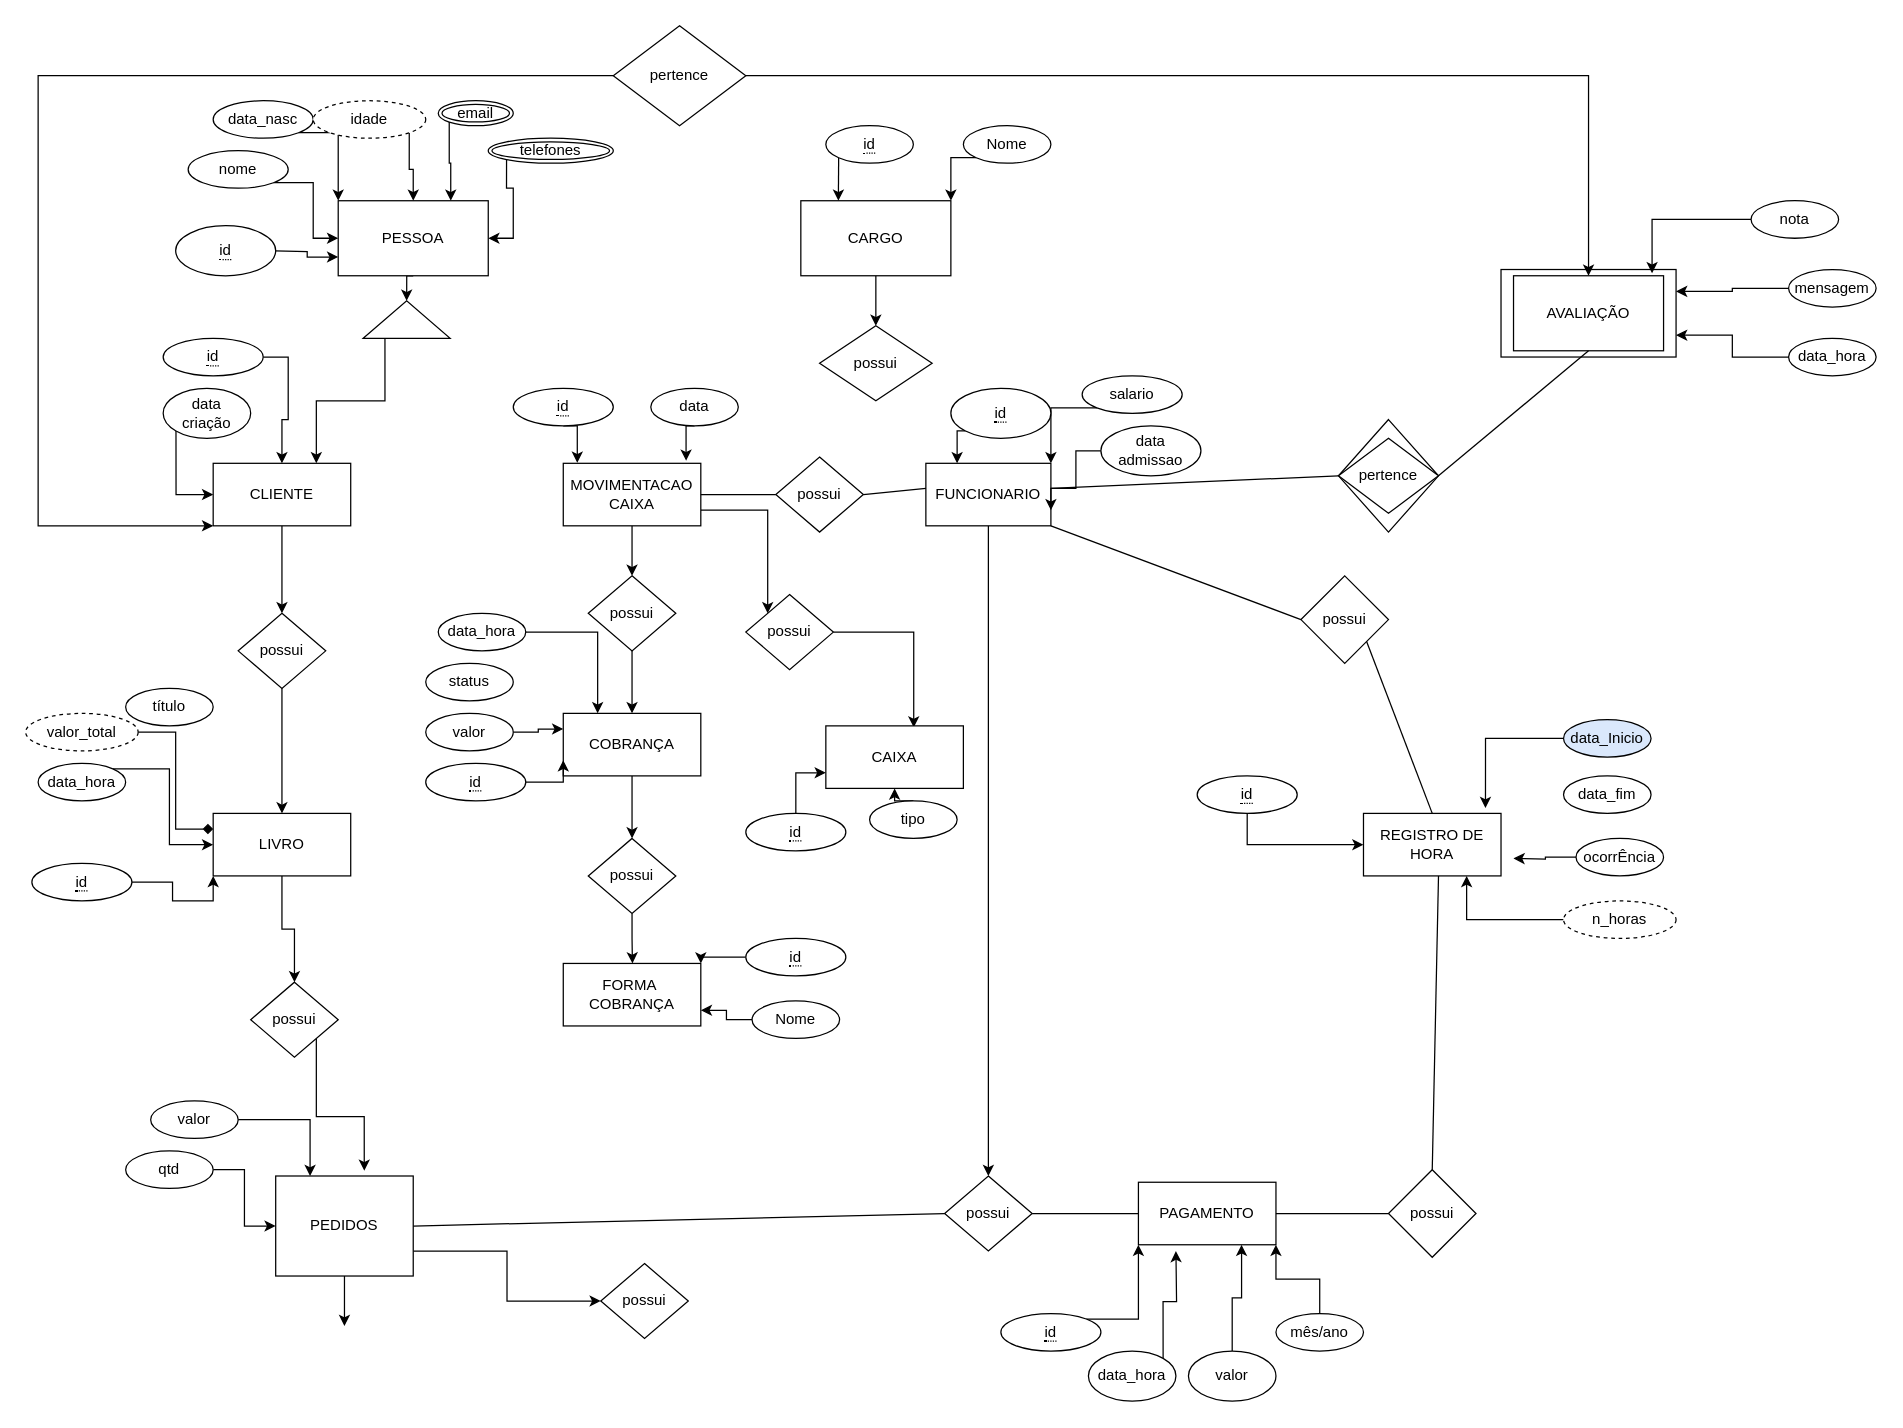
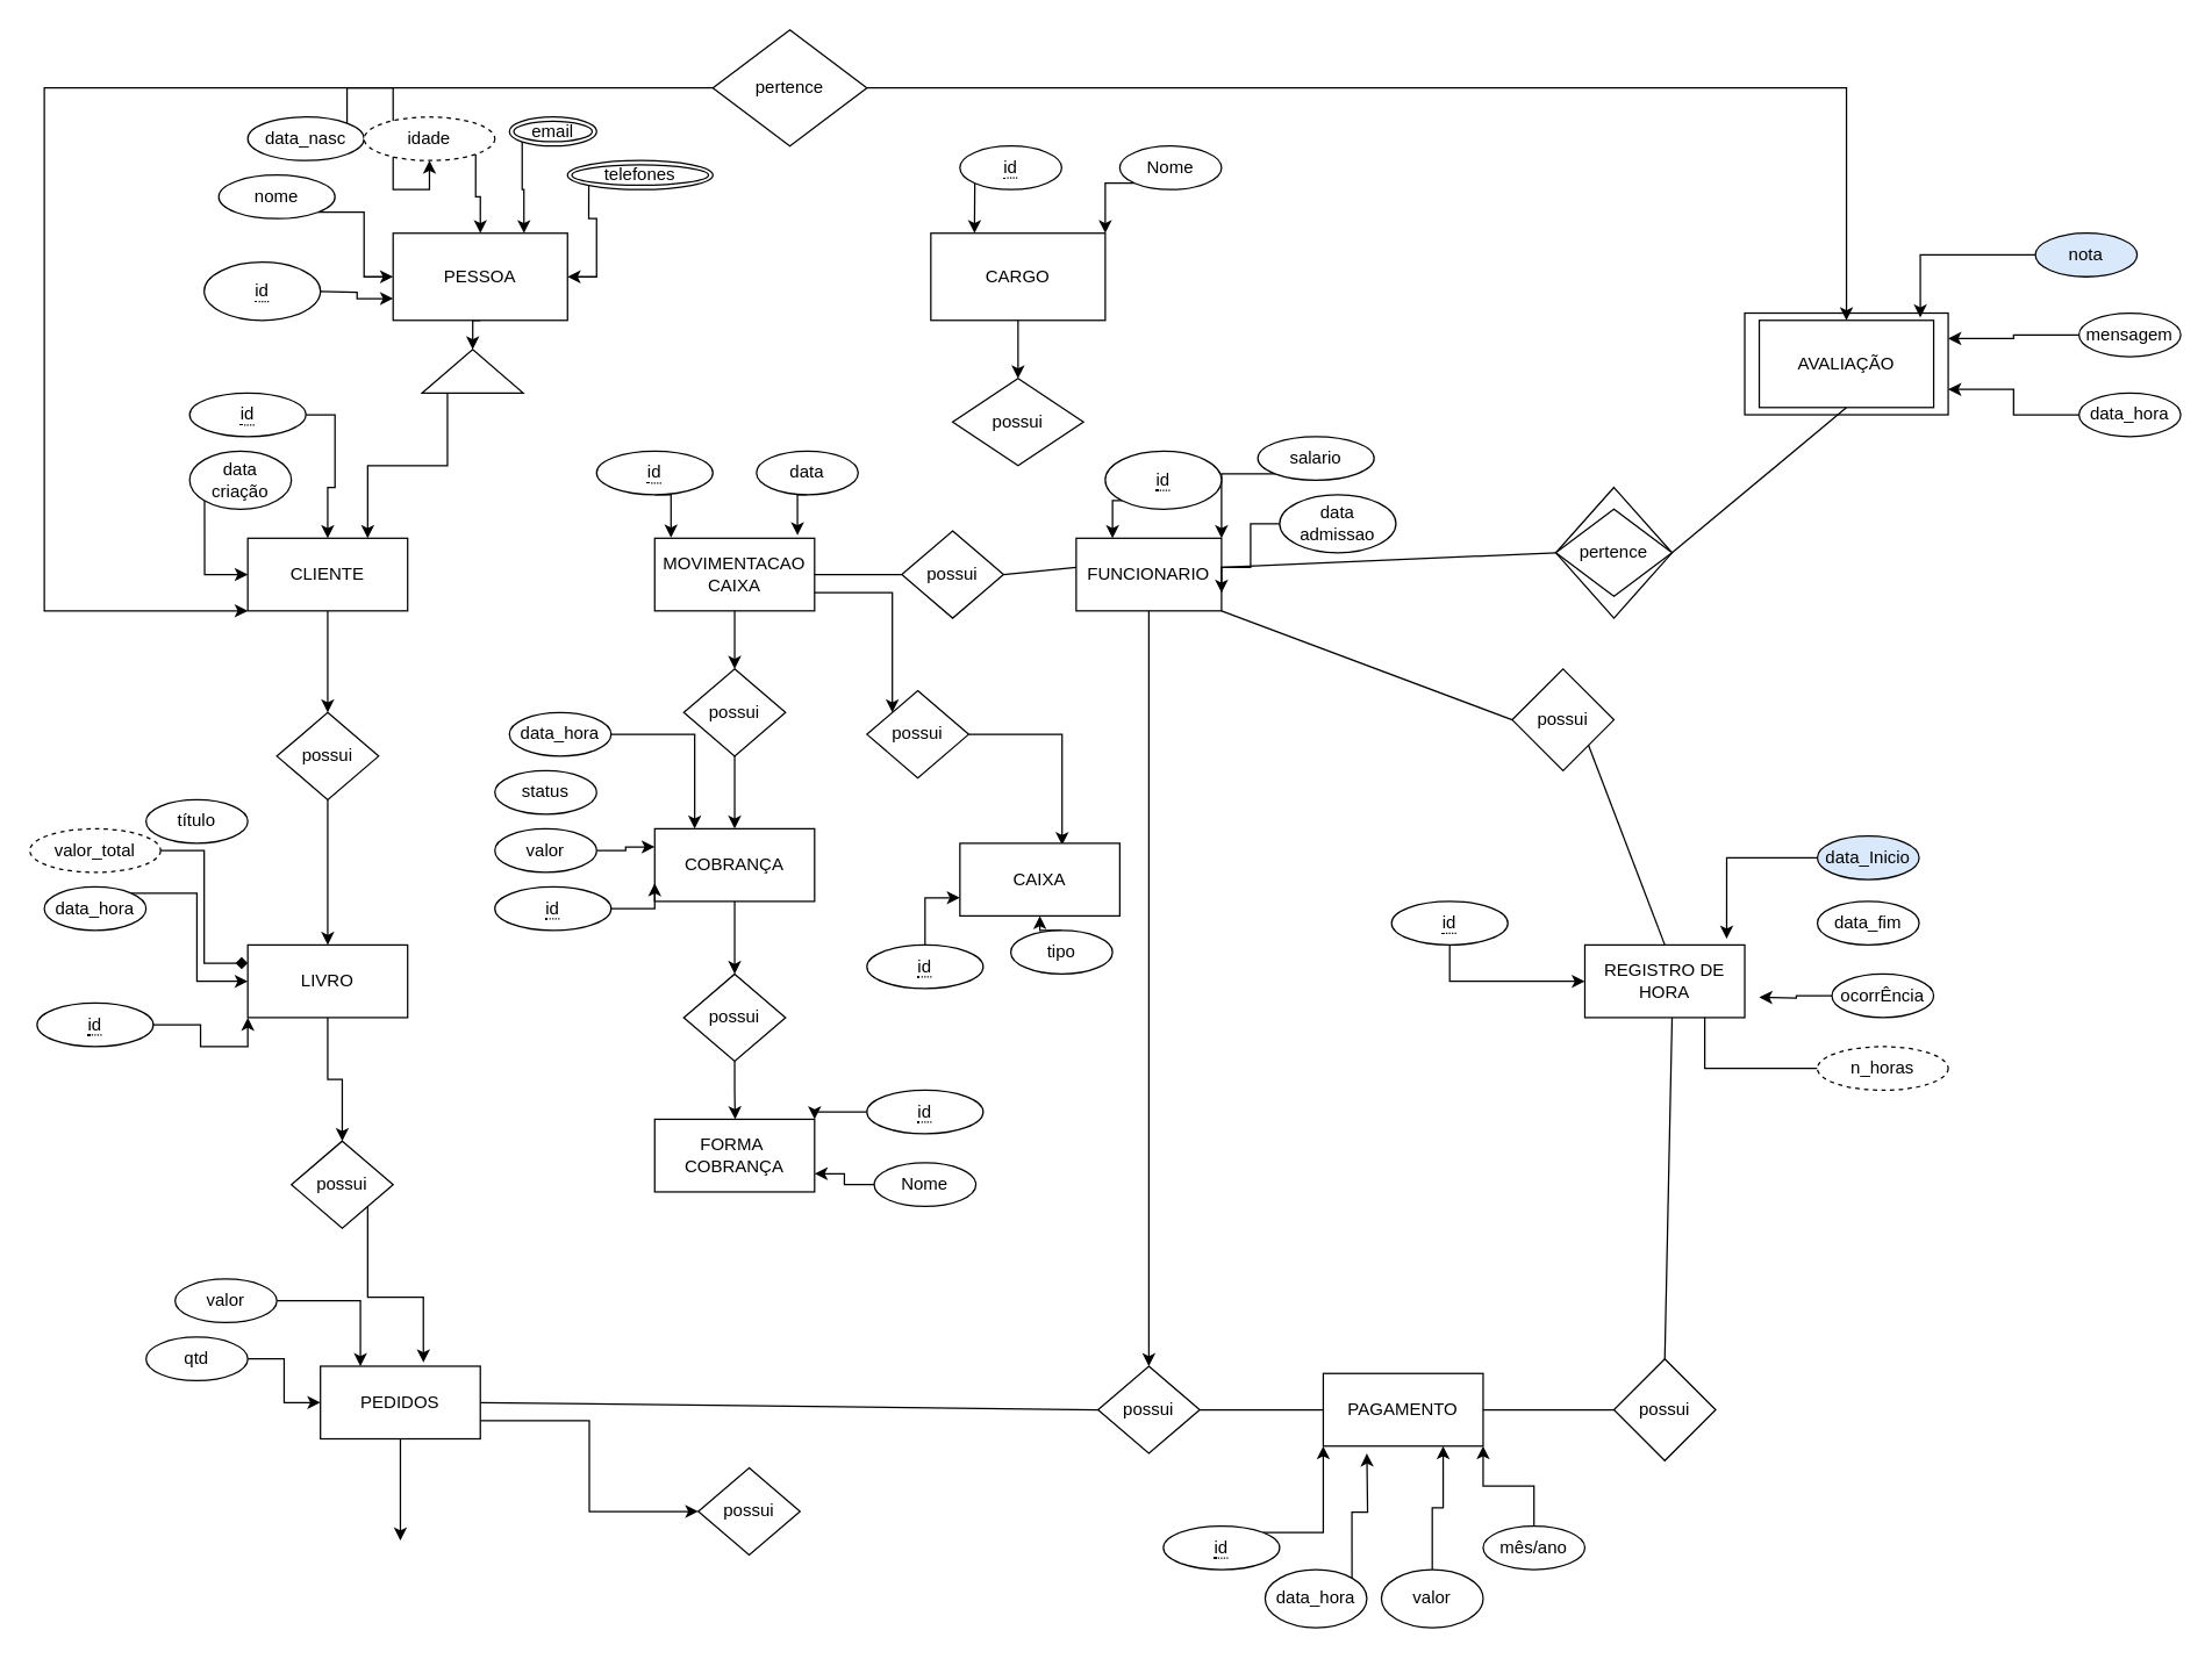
- <mxCell id="19" style="edgeStyle=orthogonalEdgeStyle;rounded=0;orthogonalLoop=1;jettySize=auto;html=1;exitX=1;exitY=1;exitDx=0;exitDy=0;entryX=0;entryY=0;entryDx=0;entryDy=0;" edge="1" parent="1" source="20" target="8"><mxGeometry relative="1" as="geometry" /></mxCell>
+ <mxCell id="19" style="edgeStyle=orthogonalEdgeStyle;rounded=0;orthogonalLoop=1;jettySize=auto;html=1;exitX=1;exitY=1;exitDx=0;exitDy=0;" edge="1" parent="1" source="20" target="22"><mxGeometry relative="1" as="geometry" /></mxCell>
- <mxCell id="134" value="nota" style="ellipse;whiteSpace=wrap;html=1;" vertex="1" parent="1"><mxGeometry x="1400" y="160" width="70" height="30" as="geometry" /></mxCell>
+ <mxCell id="134" value="nota" style="ellipse;whiteSpace=wrap;html=1;fillColor=#dae8fc;" vertex="1" parent="1"><mxGeometry x="1400" y="160" width="70" height="30" as="geometry" /></mxCell>
- <mxCell id="117" style="edgeStyle=orthogonalEdgeStyle;rounded=0;orthogonalLoop=1;jettySize=auto;html=1;exitX=0;exitY=0.5;exitDx=0;exitDy=0;entryX=0.75;entryY=1;entryDx=0;entryDy=0;" edge="1" parent="1" source="118" target="100"><mxGeometry relative="1" as="geometry" /></mxCell>
+ <mxCell id="117" style="edgeStyle=orthogonalEdgeStyle;rounded=0;orthogonalLoop=1;jettySize=auto;html=1;exitX=0;exitY=0.5;exitDx=0;exitDy=0;entryX=0.75;entryY=1;entryDx=0;entryDy=0;endArrow=none;" edge="1" parent="1" source="118" target="100"><mxGeometry relative="1" as="geometry" /></mxCell>
- <mxCell id="94" value="PEDIDOS" style="rounded=0;whiteSpace=wrap;html=1;" vertex="1" parent="1"><mxGeometry x="220" y="940" width="110" height="80" as="geometry" /></mxCell>
+ <mxCell id="94" value="PEDIDOS" style="rounded=0;whiteSpace=wrap;html=1;" vertex="1" parent="1"><mxGeometry x="220" y="940" width="110" height="50" as="geometry" /></mxCell>
